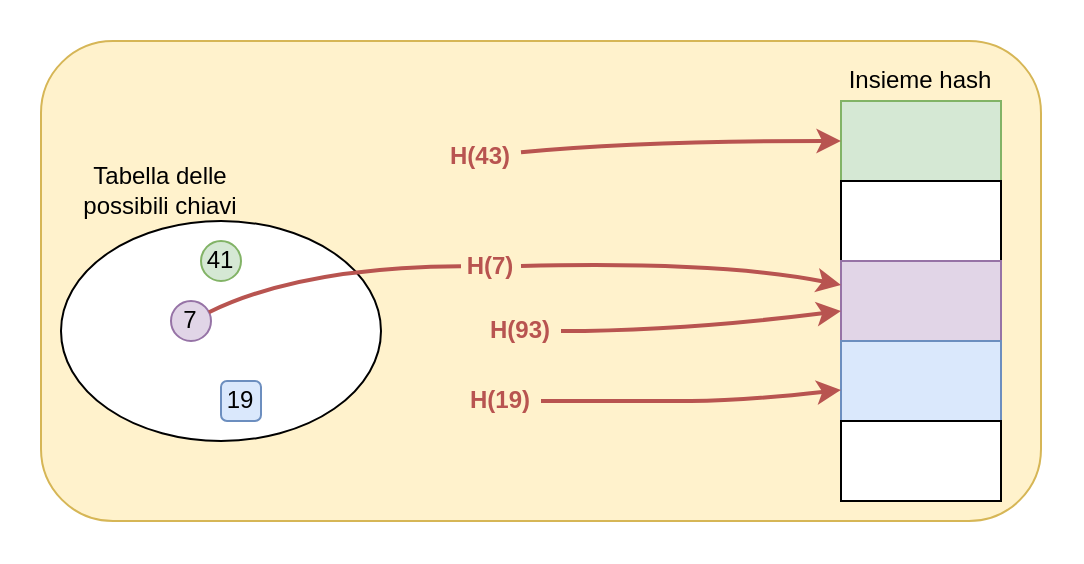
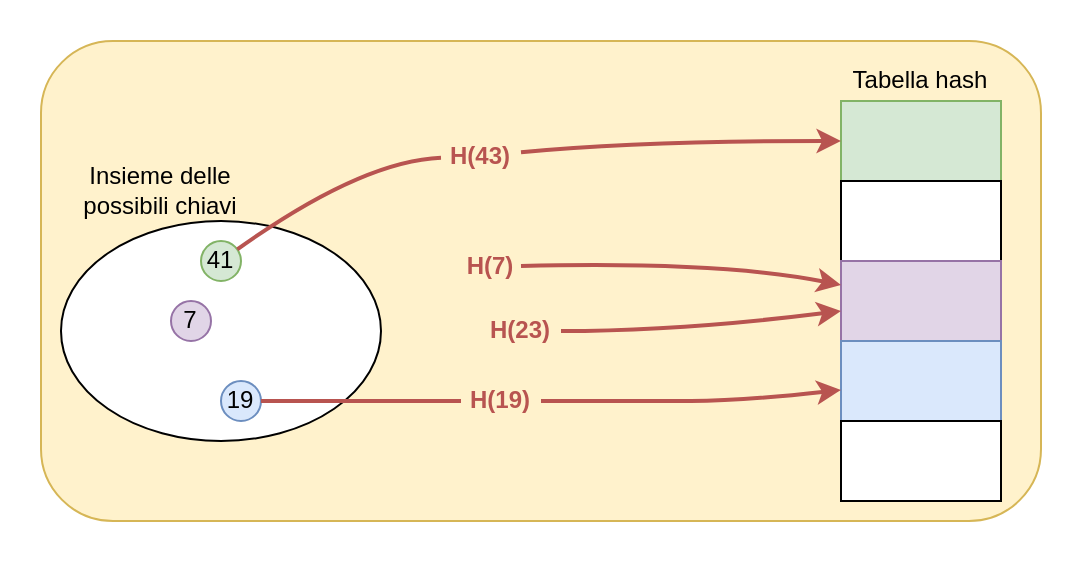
- <mxCell id="22" value="Insieme hash" style="text;html=1;strokeColor=none;fillColor=none;align=center;verticalAlign=middle;whiteSpace=wrap;rounded=0;labelBackgroundColor=none;fontColor=#000000;" vertex="1" parent="1"><mxGeometry x="420" y="30" width="80" height="20" as="geometry" /></mxCell>
+ <mxCell id="22" value="Tabella hash" style="text;html=1;strokeColor=none;fillColor=none;align=center;verticalAlign=middle;whiteSpace=wrap;rounded=0;labelBackgroundColor=none;fontColor=#000000;" vertex="1" parent="1"><mxGeometry x="420" y="30" width="80" height="20" as="geometry" /></mxCell>
- <mxCell id="21" value="Tabella delle possibili chiavi" style="text;html=1;strokeColor=none;fillColor=none;align=center;verticalAlign=middle;whiteSpace=wrap;rounded=0;labelBackgroundColor=none;fontColor=#000000;" vertex="1" parent="1"><mxGeometry x="35" y="80" width="90" height="30" as="geometry" /></mxCell>
+ <mxCell id="21" value="Insieme delle possibili chiavi" style="text;html=1;strokeColor=none;fillColor=none;align=center;verticalAlign=middle;whiteSpace=wrap;rounded=0;labelBackgroundColor=none;fontColor=#000000;" vertex="1" parent="1"><mxGeometry x="35" y="80" width="90" height="30" as="geometry" /></mxCell>
+ <mxCell id="16" value="" style="curved=1;endArrow=none;html=1;rounded=0;fillColor=#f8cecc;strokeColor=#b85450;strokeWidth=2;" edge="1" parent="1" source="11" target="15"><mxGeometry width="50" height="50" relative="1" as="geometry"><mxPoint x="118.142" y="124.194" as="sourcePoint" /><mxPoint x="420" y="70" as="targetPoint" /><Array as="points"><mxPoint x="180" y="80" /></Array></mxGeometry></mxCell>
- <mxCell id="18" value="" style="curved=1;endArrow=none;html=1;rounded=0;strokeWidth=2;fillColor=#f8cecc;strokeColor=#b85450;" edge="1" parent="1" source="9" target="17"><mxGeometry width="50" height="50" relative="1" as="geometry"><mxPoint x="89.556" y="167.053" as="sourcePoint" /><mxPoint x="420" y="142" as="targetPoint" /><Array as="points"><mxPoint x="150" y="133" /></Array></mxGeometry></mxCell>
- <mxCell id="24" value="H(93)" style="text;html=1;align=center;verticalAlign=middle;whiteSpace=wrap;rounded=0;labelBackgroundColor=none;fontColor=#B85450;fontStyle=1" vertex="1" parent="1"><mxGeometry x="240" y="157.5" width="40" height="15" as="geometry" /></mxCell>
+ <mxCell id="24" value="H(23)" style="text;html=1;align=center;verticalAlign=middle;whiteSpace=wrap;rounded=0;labelBackgroundColor=none;fontColor=#B85450;fontStyle=1" vertex="1" parent="1"><mxGeometry x="240" y="157.5" width="40" height="15" as="geometry" /></mxCell>
- <mxCell id="10" value="19" style="whiteSpace=wrap;html=1;aspect=fixed;fillColor=#dae8fc;strokeColor=#6c8ebf;rounded=1;" vertex="1" parent="1"><mxGeometry x="110" y="190" width="20" height="20" as="geometry" /></mxCell>
+ <mxCell id="10" value="19" style="ellipse;whiteSpace=wrap;html=1;aspect=fixed;fillColor=#dae8fc;strokeColor=#6c8ebf;" vertex="1" parent="1"><mxGeometry x="110" y="190" width="20" height="20" as="geometry" /></mxCell>
+ <mxCell id="20" value="" style="curved=1;endArrow=none;html=1;rounded=0;fillColor=#f8cecc;strokeColor=#b85450;strokeWidth=2;" edge="1" parent="1" source="10" target="19"><mxGeometry width="50" height="50" relative="1" as="geometry"><mxPoint x="129.76" y="202.176" as="sourcePoint" /><mxPoint x="420" y="194.444" as="targetPoint" /><Array as="points" /></mxGeometry></mxCell>
